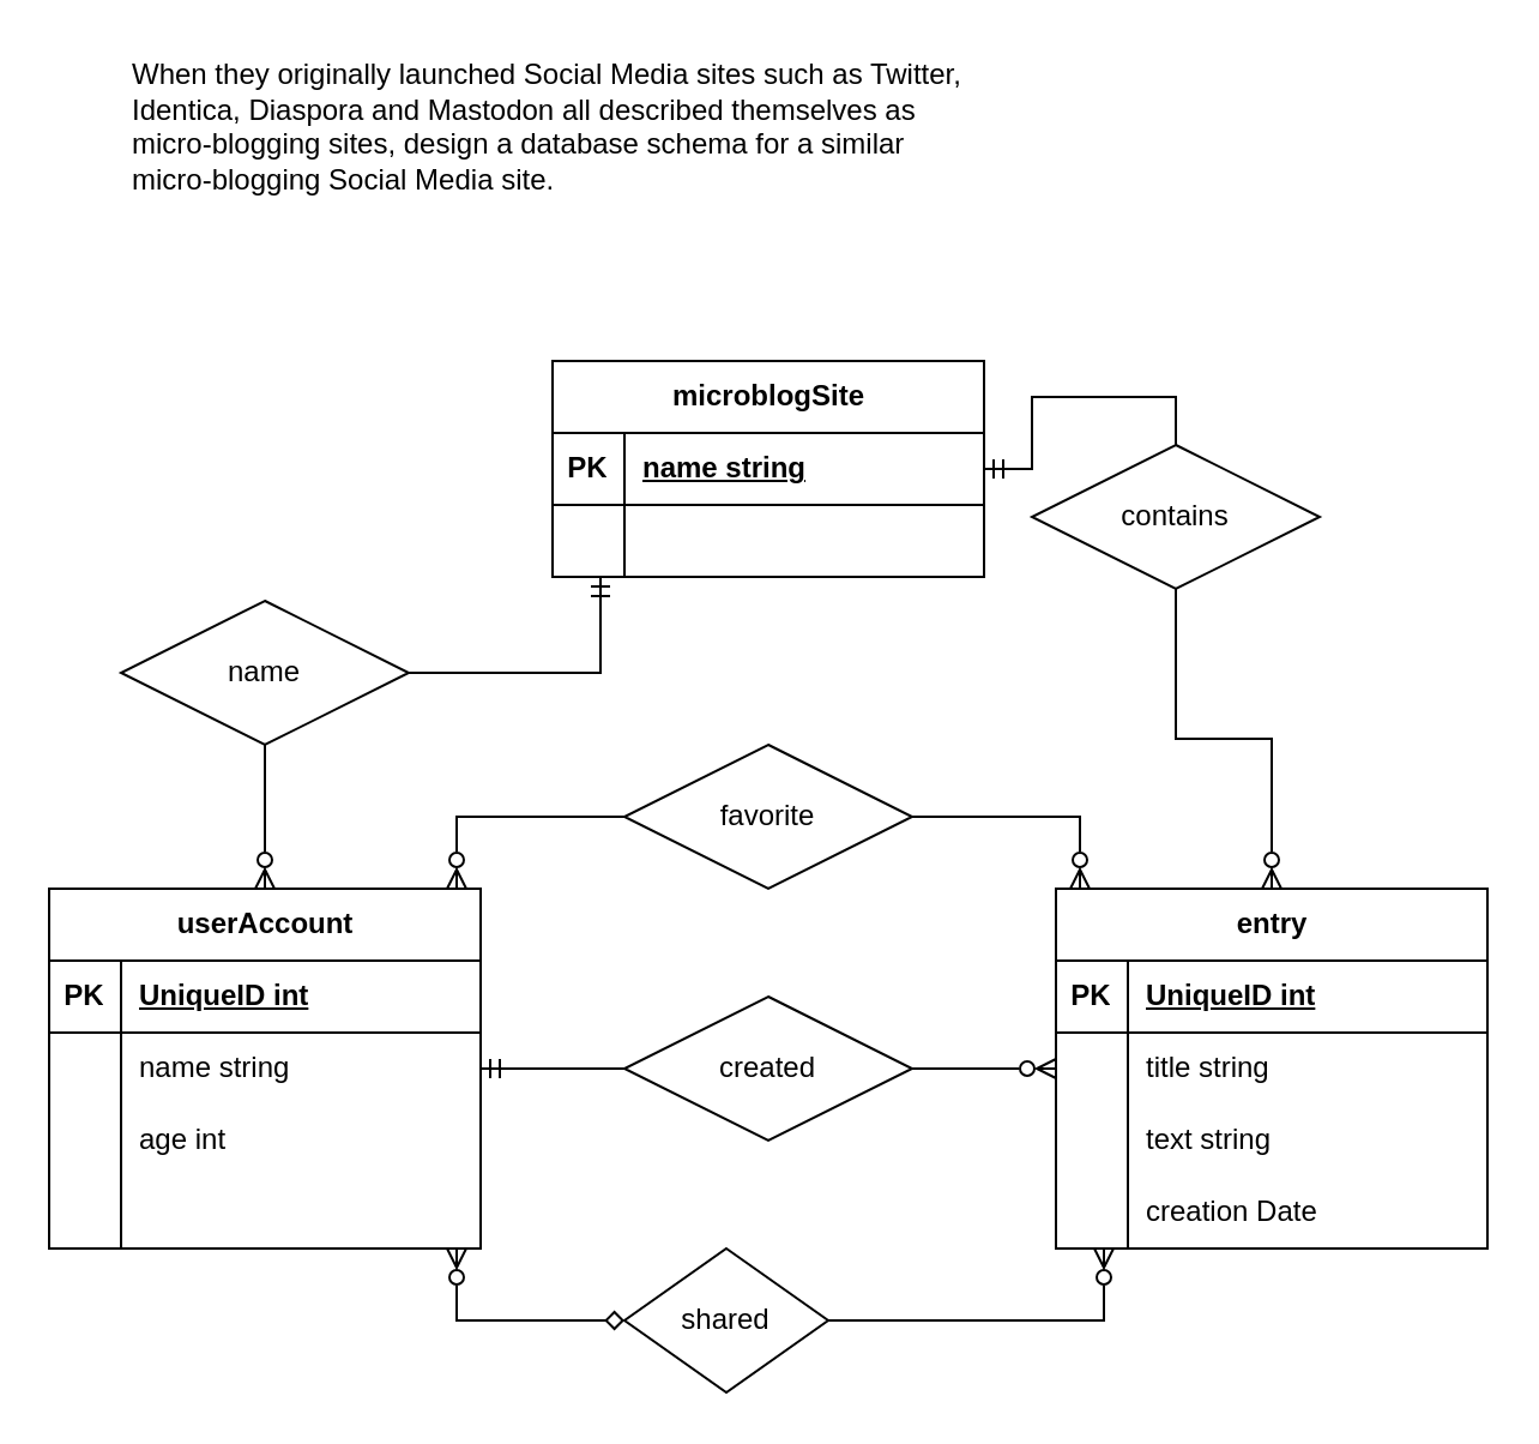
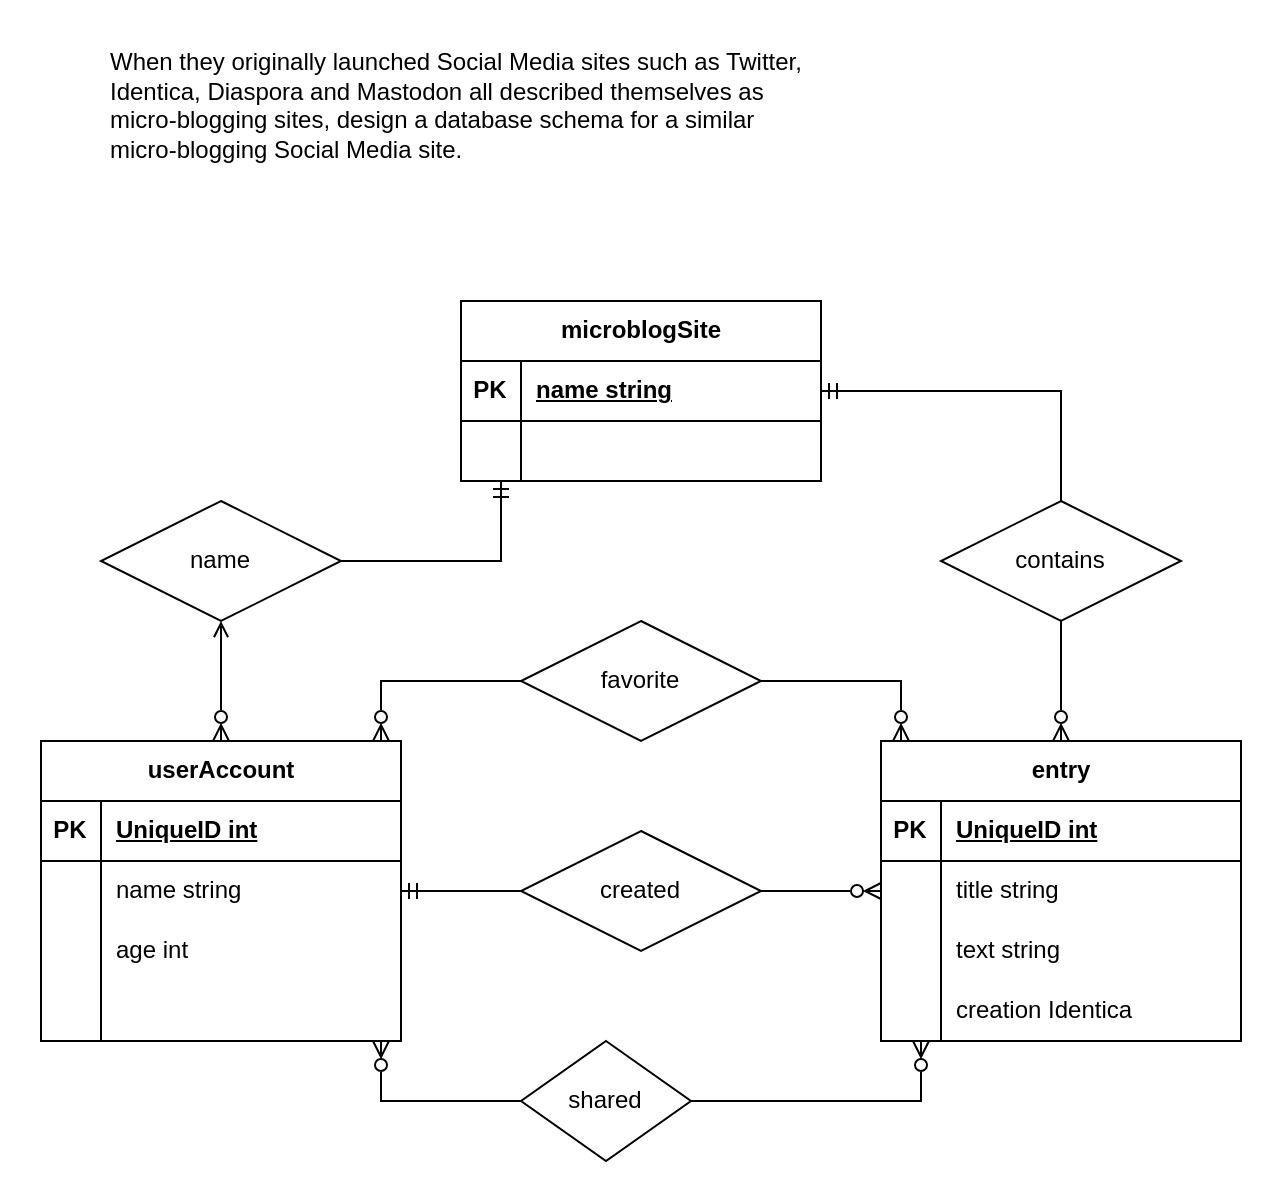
- <mxCell id="50" value="contains" style="shape=rhombus;perimeter=rhombusPerimeter;whiteSpace=wrap;html=1;align=center;" vertex="1" parent="1"><mxGeometry x="430" y="185" width="120" height="60" as="geometry" /></mxCell>
+ <mxCell id="50" value="contains" style="shape=rhombus;perimeter=rhombusPerimeter;whiteSpace=wrap;html=1;align=center;" vertex="1" parent="1"><mxGeometry x="470" y="250" width="120" height="60" as="geometry" /></mxCell>
- <mxCell id="19" style="edgeStyle=orthogonalEdgeStyle;rounded=0;orthogonalLoop=1;jettySize=auto;html=1;entryX=0.5;entryY=1;entryDx=0;entryDy=0;startArrow=ERzeroToMany;startFill=0;endArrow=none;endFill=0;" edge="1" parent="1" source="20" target="48"><mxGeometry relative="1" as="geometry" /></mxCell>
+ <mxCell id="19" style="edgeStyle=orthogonalEdgeStyle;rounded=0;orthogonalLoop=1;jettySize=auto;html=1;entryX=0.5;entryY=1;entryDx=0;entryDy=0;startArrow=ERzeroToMany;startFill=0;endArrow=open;endFill=0;" edge="1" parent="1" source="20" target="48"><mxGeometry relative="1" as="geometry" /></mxCell>
- <mxCell id="16" value="creation Date" style="shape=partialRectangle;connectable=0;fillColor=none;top=0;left=0;bottom=0;right=0;align=left;spacingLeft=6;overflow=hidden;whiteSpace=wrap;html=1;" vertex="1" parent="14"><mxGeometry x="30" width="150" height="30" as="geometry"><mxRectangle width="150" height="30" as="alternateBounds" /></mxGeometry></mxCell>
+ <mxCell id="16" value="creation Identica" style="shape=partialRectangle;connectable=0;fillColor=none;top=0;left=0;bottom=0;right=0;align=left;spacingLeft=6;overflow=hidden;whiteSpace=wrap;html=1;" vertex="1" parent="14"><mxGeometry x="30" width="150" height="30" as="geometry"><mxRectangle width="150" height="30" as="alternateBounds" /></mxGeometry></mxCell>
- <mxCell id="18" style="edgeStyle=orthogonalEdgeStyle;rounded=0;orthogonalLoop=1;jettySize=auto;html=1;entryX=0;entryY=0.5;entryDx=0;entryDy=0;endArrow=diamond;endFill=0;startArrow=ERzeroToMany;startFill=0;" edge="1" parent="1" source="20" target="38"><mxGeometry relative="1" as="geometry"><Array as="points"><mxPoint x="190" y="550" /></Array></mxGeometry></mxCell>
+ <mxCell id="18" style="edgeStyle=orthogonalEdgeStyle;rounded=0;orthogonalLoop=1;jettySize=auto;html=1;entryX=0;entryY=0.5;entryDx=0;entryDy=0;endArrow=none;endFill=0;startArrow=ERzeroToMany;startFill=0;" edge="1" parent="1" source="20" target="38"><mxGeometry relative="1" as="geometry"><Array as="points"><mxPoint x="190" y="550" /></Array></mxGeometry></mxCell>
